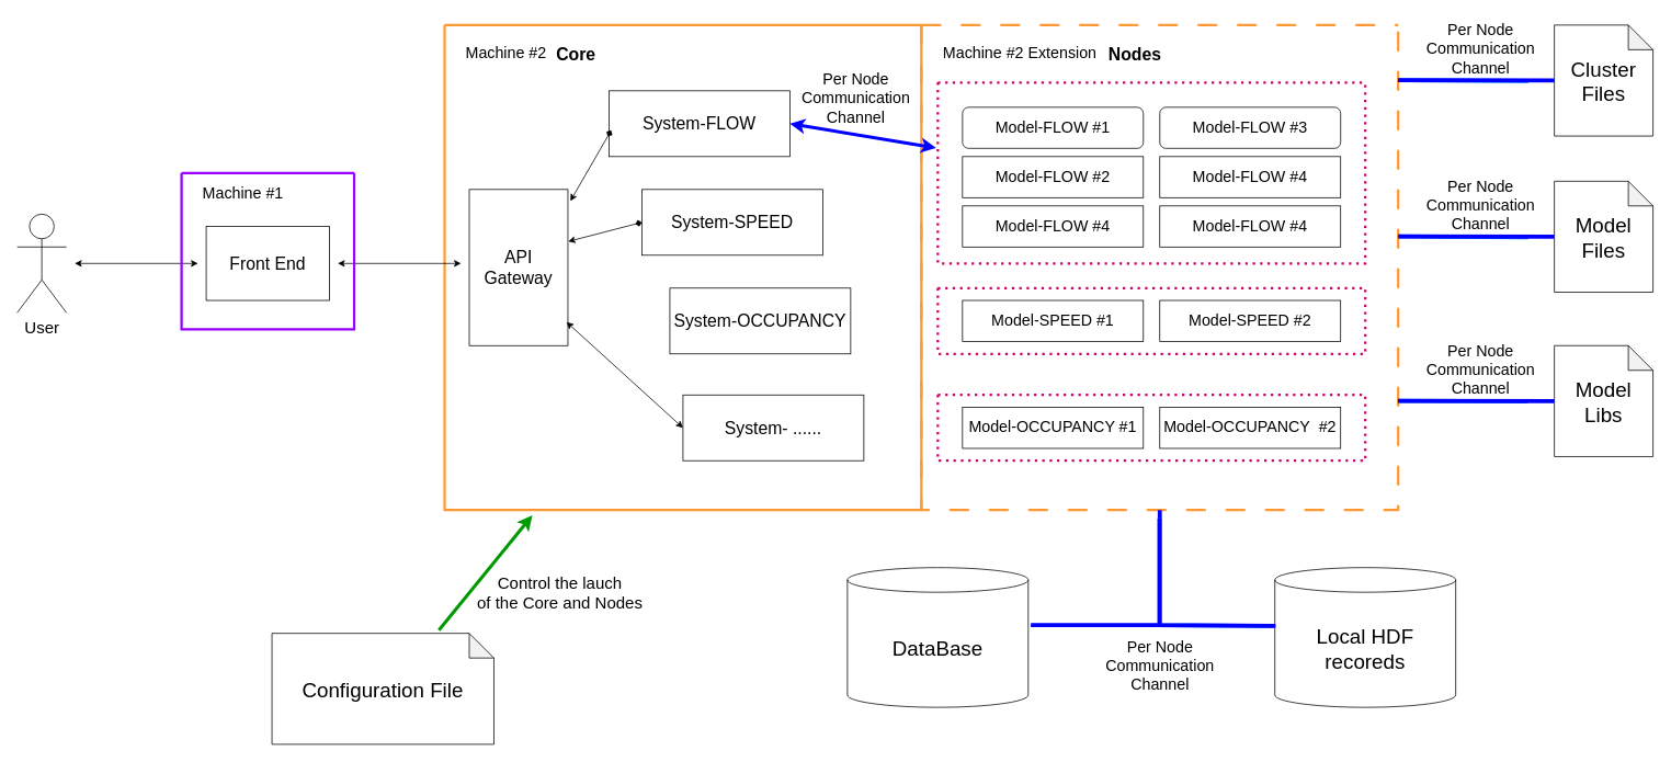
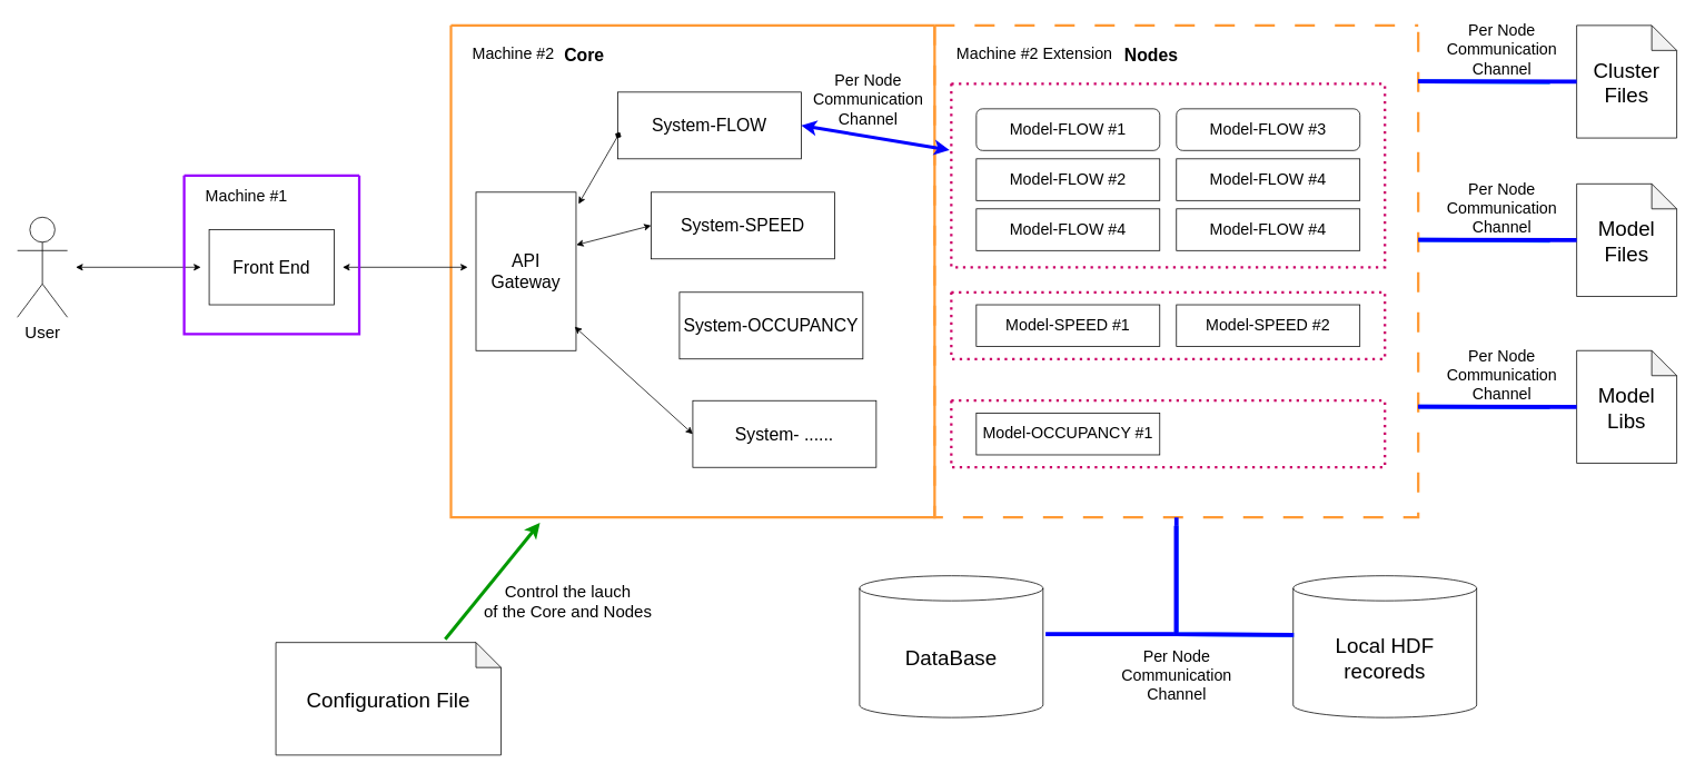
- <mxCell id="25" value="" style="endArrow=diamond;startArrow=classic;html=1;rounded=0;entryX=0;entryY=0.5;entryDx=0;entryDy=0;exitX=1.003;exitY=0.333;exitDx=0;exitDy=0;exitPerimeter=0;" edge="1" parent="18" source="19" target="22"><mxGeometry width="50" height="50" relative="1" as="geometry"><mxPoint x="170" y="270" as="sourcePoint" /><mxPoint x="270" y="240" as="targetPoint" /></mxGeometry></mxCell>
+ <mxCell id="25" value="" style="endArrow=classic;startArrow=classic;html=1;rounded=0;entryX=0;entryY=0.5;entryDx=0;entryDy=0;exitX=1.003;exitY=0.333;exitDx=0;exitDy=0;exitPerimeter=0;" edge="1" parent="18" source="19" target="22"><mxGeometry width="50" height="50" relative="1" as="geometry"><mxPoint x="170" y="270" as="sourcePoint" /><mxPoint x="270" y="240" as="targetPoint" /></mxGeometry></mxCell>
- <mxCell id="13" value="&lt;font style=&quot;font-size: 19px;&quot;&gt;Model-OCCUPANCY&amp;nbsp;&amp;nbsp;#2&lt;/font&gt;" style="rounded=0;whiteSpace=wrap;html=1;" vertex="1" parent="2"><mxGeometry x="290" y="465" width="220" height="50" as="geometry" /></mxCell>
